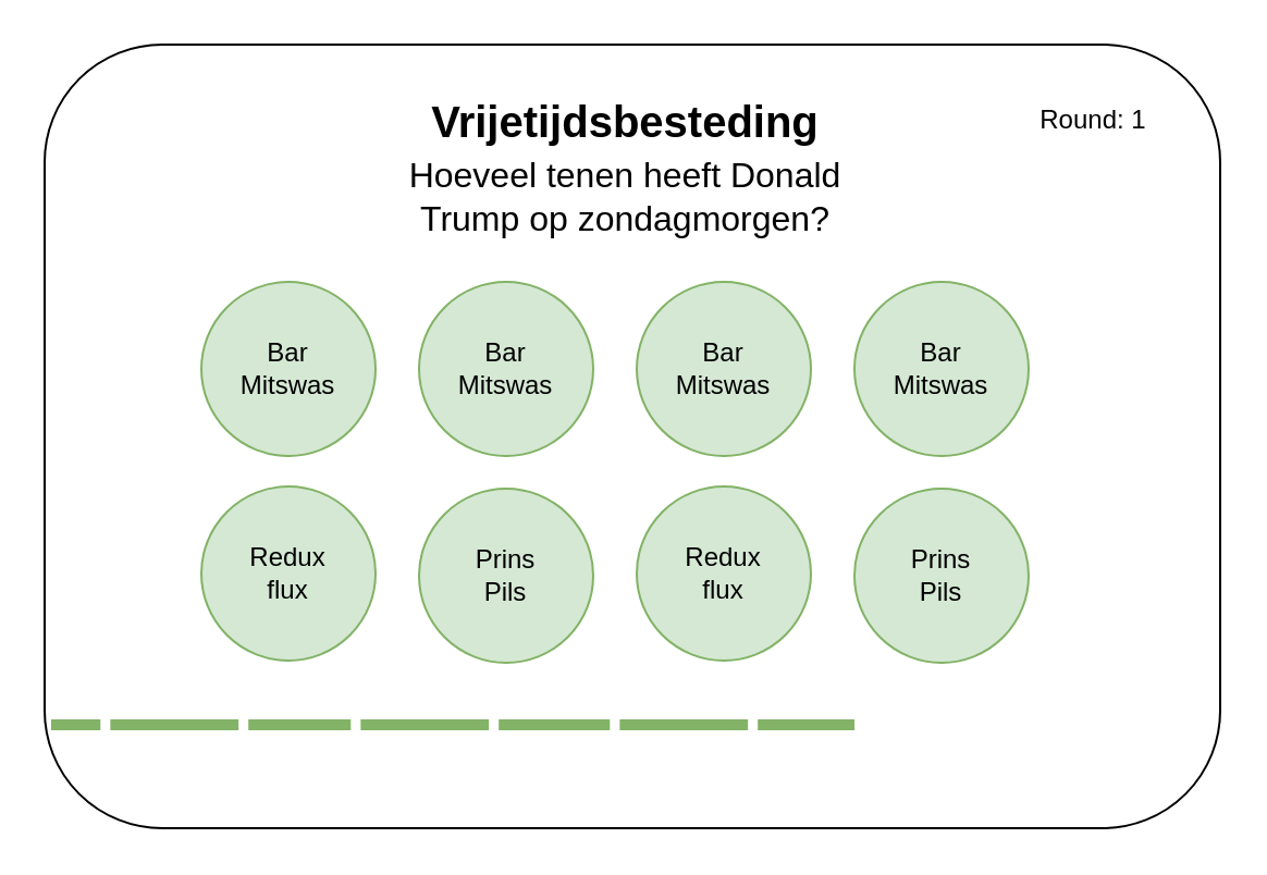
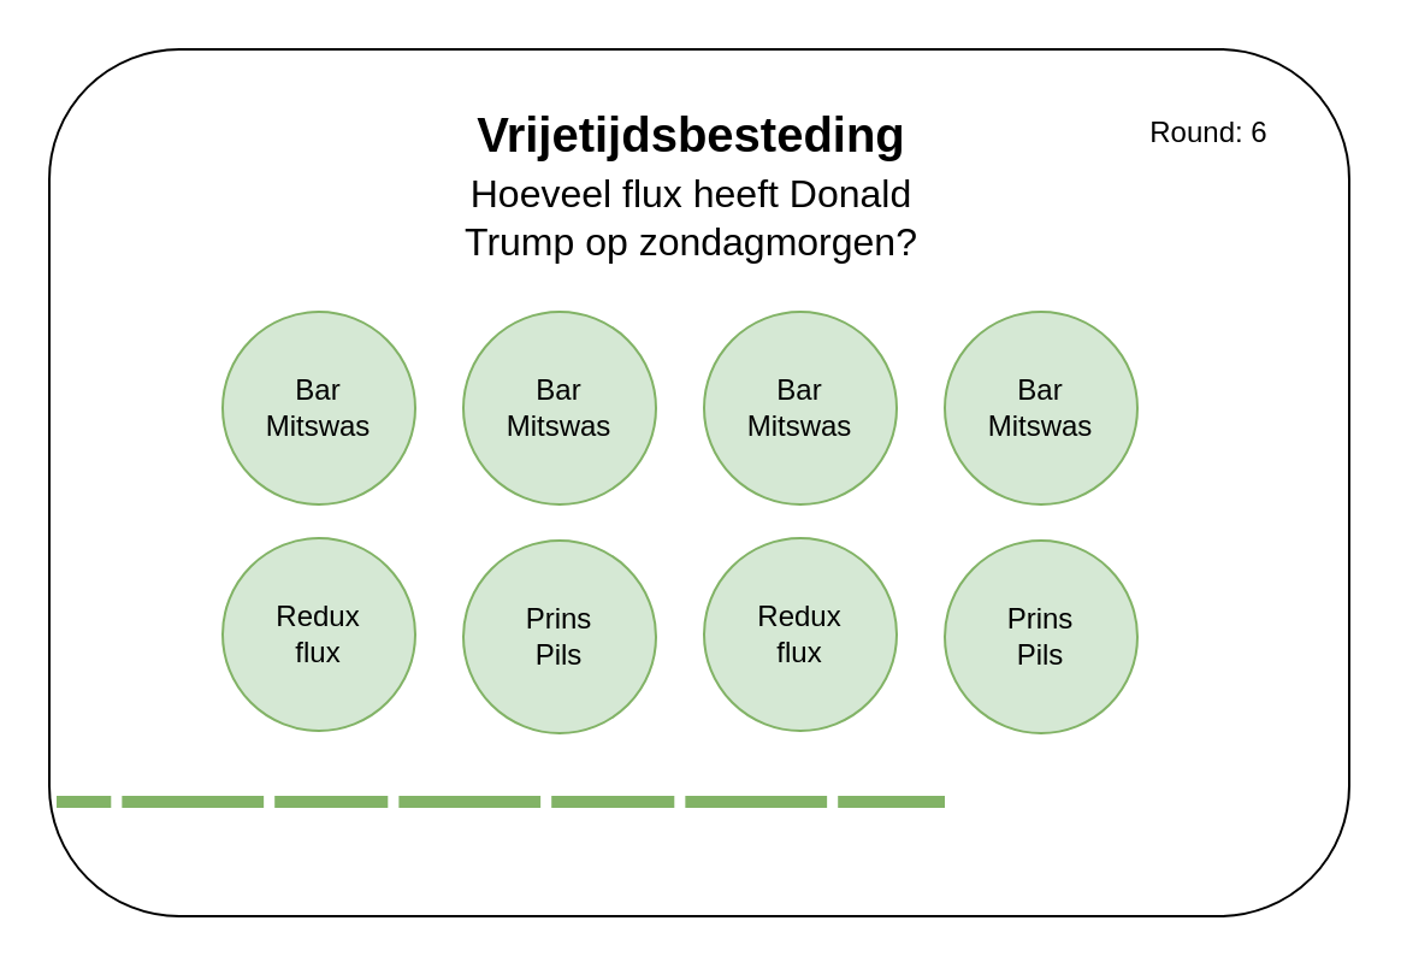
- <mxCell id="5" value="Round: 1" style="text;html=1;strokeColor=none;fillColor=none;align=center;verticalAlign=middle;whiteSpace=wrap;rounded=0;" parent="1" vertex="1"><mxGeometry x="467" y="45" width="70" height="20" as="geometry" /></mxCell>
+ <mxCell id="5" value="Round: 6" style="text;html=1;strokeColor=none;fillColor=none;align=center;verticalAlign=middle;whiteSpace=wrap;rounded=0;" parent="1" vertex="1"><mxGeometry x="467" y="45" width="70" height="20" as="geometry" /></mxCell>
- <mxCell id="3" value="&lt;font style=&quot;font-size: 16px&quot;&gt;Hoeveel tenen heeft Donald Trump op zondagmorgen?&lt;/font&gt;" style="text;html=1;strokeColor=none;fillColor=none;align=center;verticalAlign=middle;whiteSpace=wrap;rounded=0;" parent="1" vertex="1"><mxGeometry x="177" y="70" width="220" height="40" as="geometry" /></mxCell>
+ <mxCell id="3" value="&lt;font style=&quot;font-size: 16px&quot;&gt;Hoeveel flux heeft Donald Trump op zondagmorgen?&lt;/font&gt;" style="text;html=1;strokeColor=none;fillColor=none;align=center;verticalAlign=middle;whiteSpace=wrap;rounded=0;" parent="1" vertex="1"><mxGeometry x="177" y="70" width="220" height="40" as="geometry" /></mxCell>
